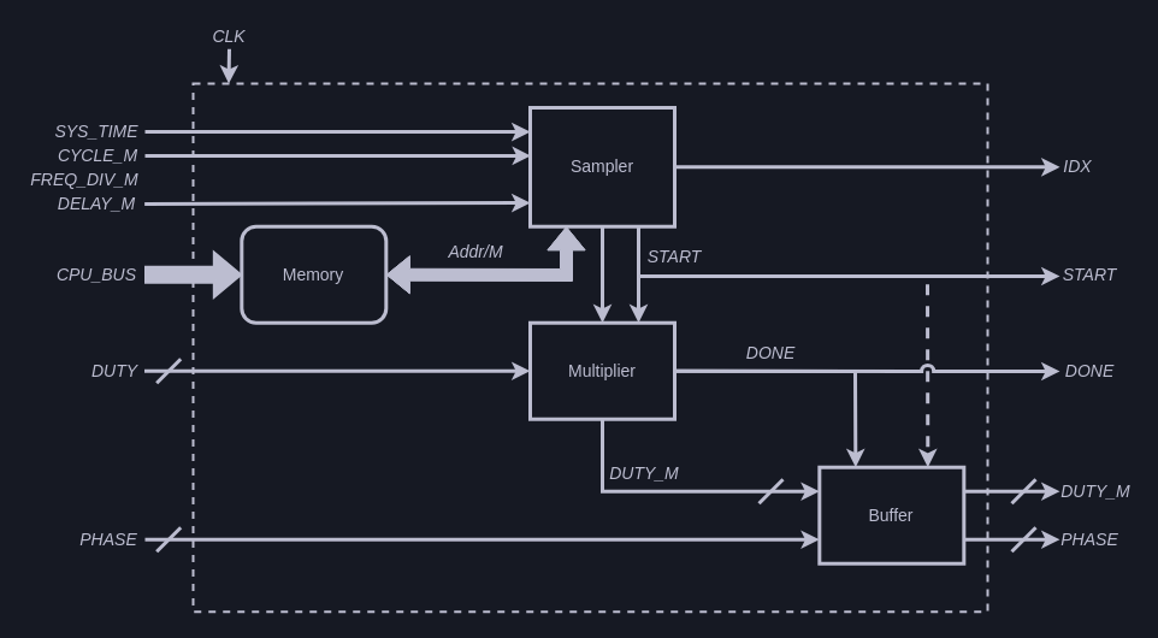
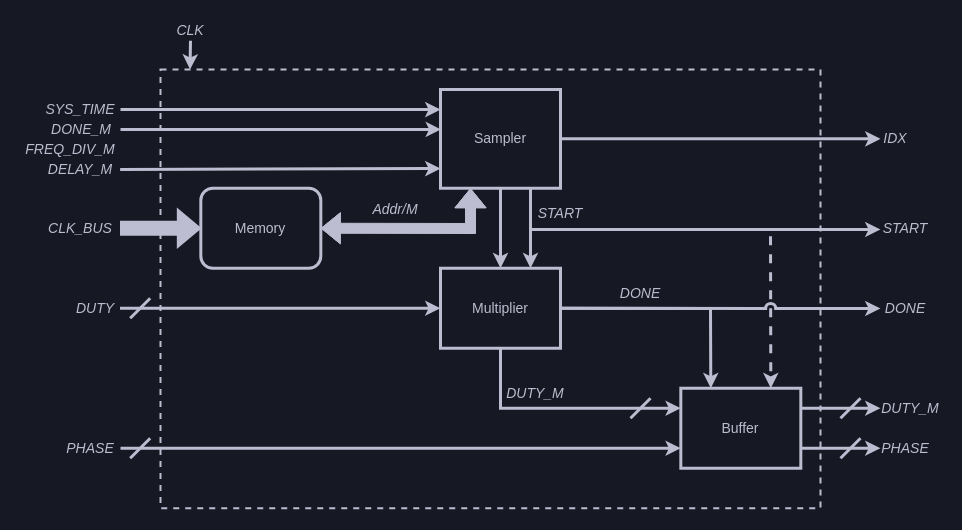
- <mxCell id="13" value="&lt;span style=&quot;font-size: 14px;&quot;&gt;CYCLE_M&lt;/span&gt;" style="text;html=1;strokeColor=none;fillColor=none;align=center;verticalAlign=middle;whiteSpace=wrap;rounded=0;labelBackgroundColor=none;fontSize=14;fontColor=#BCBDD0;fontStyle=2" parent="1" vertex="1"><mxGeometry x="40.5" y="109" width="79.5" height="40" as="geometry" /></mxCell>
+ <mxCell id="13" value="&lt;span style=&quot;font-size: 14px;&quot;&gt;DONE_M&lt;/span&gt;" style="text;html=1;strokeColor=none;fillColor=none;align=center;verticalAlign=middle;whiteSpace=wrap;rounded=0;labelBackgroundColor=none;fontSize=14;fontColor=#BCBDD0;fontStyle=2" parent="1" vertex="1"><mxGeometry x="40.5" y="109" width="79.5" height="40" as="geometry" /></mxCell>
- <mxCell id="19" value="&lt;i style=&quot;font-size: 14px;&quot;&gt;CPU_BUS&lt;/i&gt;" style="text;html=1;strokeColor=none;fillColor=none;align=center;verticalAlign=middle;whiteSpace=wrap;rounded=0;labelBackgroundColor=none;fontSize=14;fontColor=#BCBDD0;" parent="1" vertex="1"><mxGeometry x="40" y="207.74" width="79.5" height="40" as="geometry" /></mxCell>
+ <mxCell id="19" value="&lt;i style=&quot;font-size: 14px;&quot;&gt;CLK_BUS&lt;/i&gt;" style="text;html=1;strokeColor=none;fillColor=none;align=center;verticalAlign=middle;whiteSpace=wrap;rounded=0;labelBackgroundColor=none;fontSize=14;fontColor=#BCBDD0;" parent="1" vertex="1"><mxGeometry x="40" y="207.74" width="79.5" height="40" as="geometry" /></mxCell>
